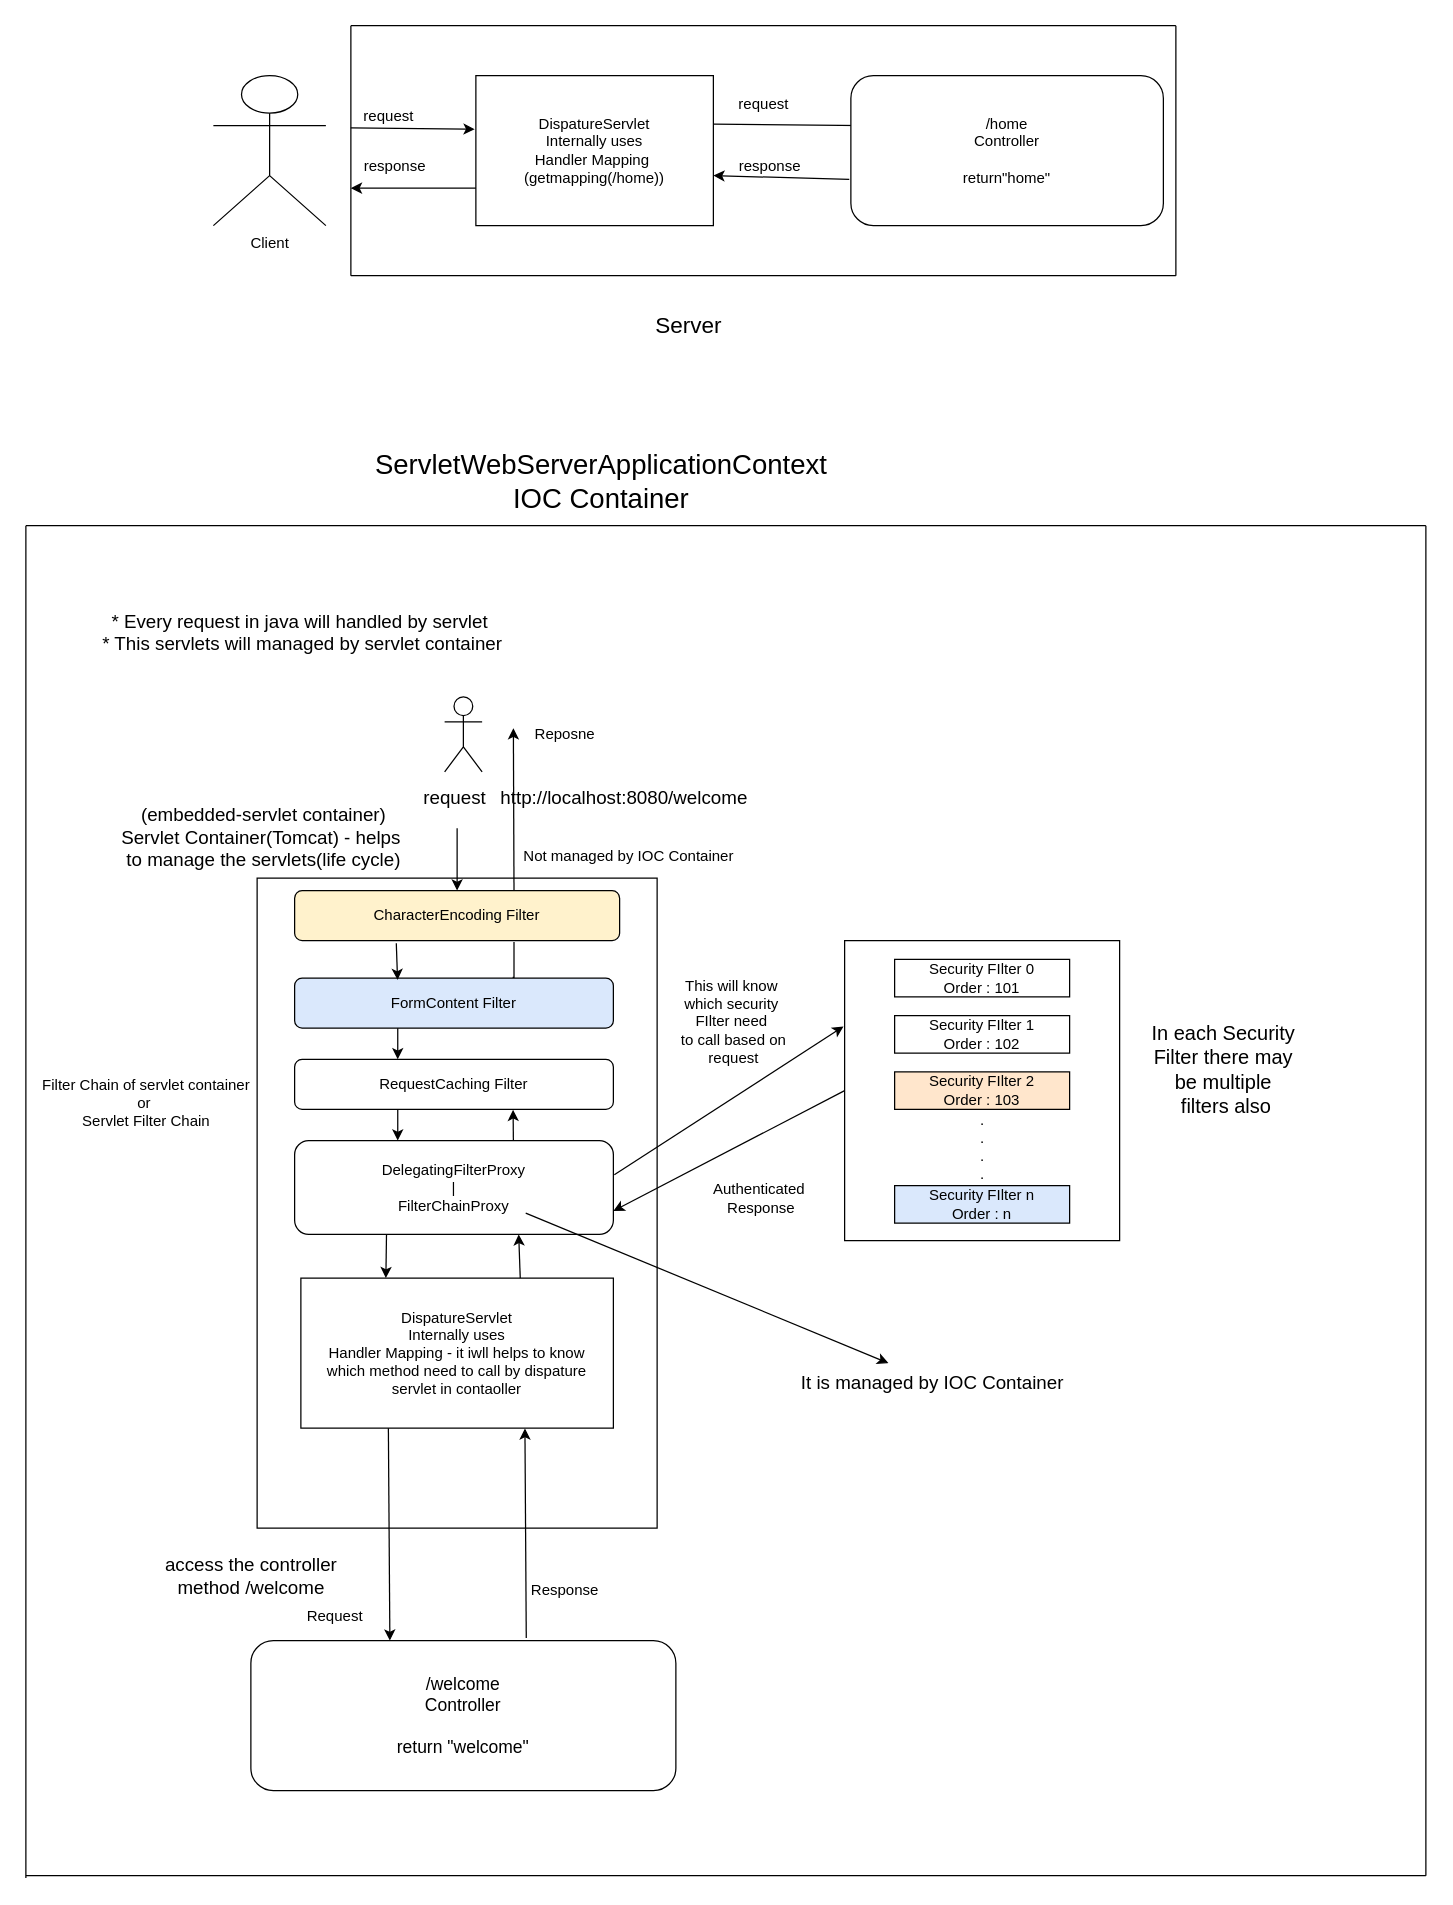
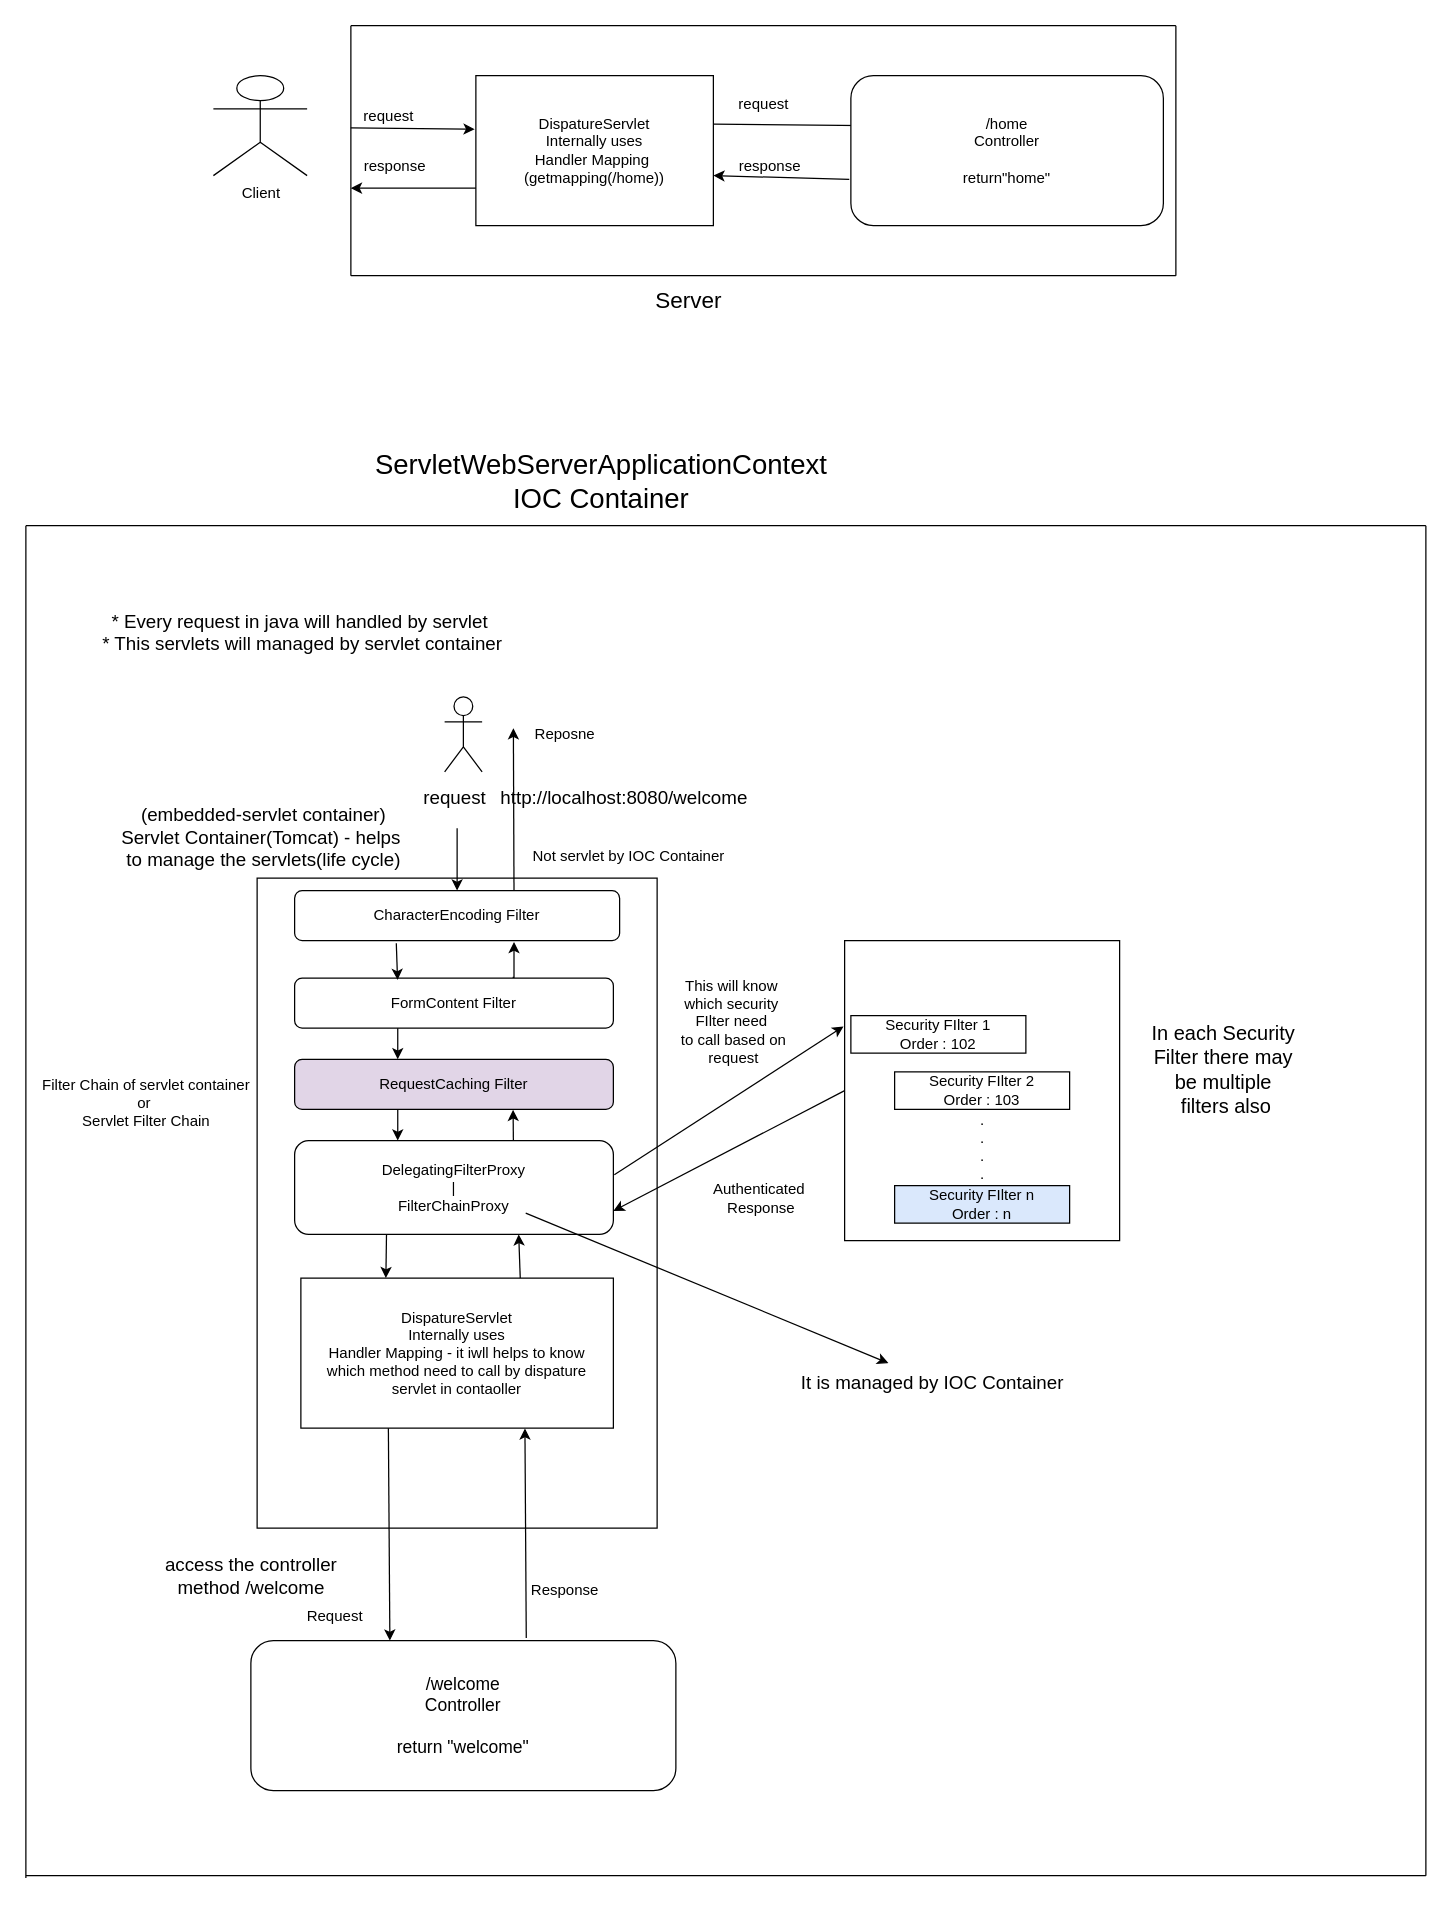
- <mxCell id="8" value="Client" style="shape=umlActor;verticalLabelPosition=bottom;verticalAlign=top;html=1;outlineConnect=0;" parent="1" vertex="1"><mxGeometry x="170" y="60" width="90" height="120" as="geometry" /></mxCell>
+ <mxCell id="8" value="Client" style="shape=umlActor;verticalLabelPosition=bottom;verticalAlign=top;html=1;outlineConnect=0;" parent="1" vertex="1"><mxGeometry x="170" y="60" width="75" height="80" as="geometry" /></mxCell>
- <mxCell id="13" value="&lt;font style=&quot;font-size: 18px;&quot;&gt;Server&lt;/font&gt;" style="text;html=1;align=center;verticalAlign=middle;resizable=0;points=[];autosize=1;strokeColor=none;fillColor=none;" parent="1" vertex="1"><mxGeometry x="510" y="240" width="80" height="40" as="geometry" /></mxCell>
+ <mxCell id="13" value="&lt;font style=&quot;font-size: 18px;&quot;&gt;Server&lt;/font&gt;" style="text;html=1;align=center;verticalAlign=middle;resizable=0;points=[];autosize=1;strokeColor=none;fillColor=none;" parent="1" vertex="1"><mxGeometry x="510" y="220" width="80" height="40" as="geometry" /></mxCell>
- <mxCell id="36" value="Not managed by IOC Container" style="text;html=1;align=center;verticalAlign=middle;resizable=0;points=[];autosize=1;strokeColor=none;fillColor=none;" parent="1" vertex="1"><mxGeometry x="407" y="670" width="190" height="30" as="geometry" /></mxCell>
+ <mxCell id="36" value="Not servlet by IOC Container" style="text;html=1;align=center;verticalAlign=middle;resizable=0;points=[];autosize=1;strokeColor=none;fillColor=none;" parent="1" vertex="1"><mxGeometry x="407" y="670" width="190" height="30" as="geometry" /></mxCell>
- <mxCell id="25" value="CharacterEncoding Filter" style="rounded=1;whiteSpace=wrap;html=1;fillColor=#fff2cc;" parent="1" vertex="1"><mxGeometry x="235" y="712" width="260" height="40" as="geometry" /></mxCell>
+ <mxCell id="25" value="CharacterEncoding Filter" style="rounded=1;whiteSpace=wrap;html=1;" parent="1" vertex="1"><mxGeometry x="235" y="712" width="260" height="40" as="geometry" /></mxCell>
- <mxCell id="30" value="" style="edgeStyle=orthogonalEdgeStyle;rounded=0;orthogonalLoop=1;jettySize=auto;html=1;entryX=0.675;entryY=1.026;entryDx=0;entryDy=0;entryPerimeter=0;exitX=0.684;exitY=-0.013;exitDx=0;exitDy=0;exitPerimeter=0;endArrow=none;" parent="1" source="31" target="25" edge="1"><mxGeometry relative="1" as="geometry" /></mxCell>
+ <mxCell id="30" value="" style="edgeStyle=orthogonalEdgeStyle;rounded=0;orthogonalLoop=1;jettySize=auto;html=1;entryX=0.675;entryY=1.026;entryDx=0;entryDy=0;entryPerimeter=0;exitX=0.684;exitY=-0.013;exitDx=0;exitDy=0;exitPerimeter=0;" parent="1" source="31" target="25" edge="1"><mxGeometry relative="1" as="geometry" /></mxCell>
- <mxCell id="20" value="Security FIlter 0&lt;div&gt;Order : 101&lt;/div&gt;" style="rounded=0;whiteSpace=wrap;html=1;" parent="1" vertex="1"><mxGeometry x="715" y="767" width="140" height="30" as="geometry" /></mxCell>
- <mxCell id="31" value="FormContent Filter" style="rounded=1;whiteSpace=wrap;html=1;fillColor=#dae8fc;" parent="1" vertex="1"><mxGeometry x="235" y="782" width="255" height="40" as="geometry" /></mxCell>
+ <mxCell id="31" value="FormContent Filter" style="rounded=1;whiteSpace=wrap;html=1;" parent="1" vertex="1"><mxGeometry x="235" y="782" width="255" height="40" as="geometry" /></mxCell>
- <mxCell id="21" value="Security FIlter 1&lt;div&gt;Order : 102&lt;/div&gt;" style="rounded=0;whiteSpace=wrap;html=1;" parent="1" vertex="1"><mxGeometry x="715" y="812" width="140" height="30" as="geometry" /></mxCell>
+ <mxCell id="21" value="Security FIlter 1&lt;div&gt;Order : 102&lt;/div&gt;" style="rounded=0;whiteSpace=wrap;html=1;" parent="1" vertex="1"><mxGeometry x="680" y="812" width="140" height="30" as="geometry" /></mxCell>
- <mxCell id="32" value="RequestCaching Filter" style="rounded=1;whiteSpace=wrap;html=1;" parent="1" vertex="1"><mxGeometry x="235" y="847" width="255" height="40" as="geometry" /></mxCell>
+ <mxCell id="32" value="RequestCaching Filter" style="rounded=1;whiteSpace=wrap;html=1;fillColor=#e1d5e7;" parent="1" vertex="1"><mxGeometry x="235" y="847" width="255" height="40" as="geometry" /></mxCell>
- <mxCell id="22" value="Security FIlter 2&lt;div&gt;Order : 103&lt;/div&gt;" style="rounded=0;whiteSpace=wrap;html=1;fillColor=#ffe6cc;" parent="1" vertex="1"><mxGeometry x="715" y="857" width="140" height="30" as="geometry" /></mxCell>
+ <mxCell id="22" value="Security FIlter 2&lt;div&gt;Order : 103&lt;/div&gt;" style="rounded=0;whiteSpace=wrap;html=1;" parent="1" vertex="1"><mxGeometry x="715" y="857" width="140" height="30" as="geometry" /></mxCell>
